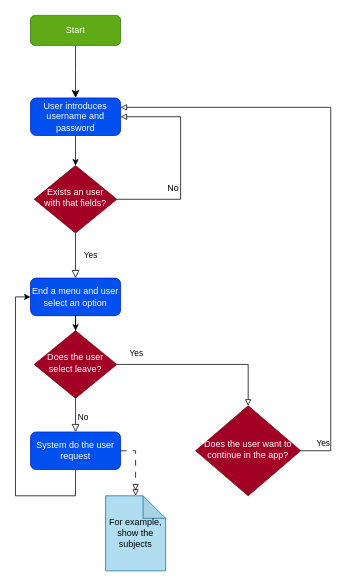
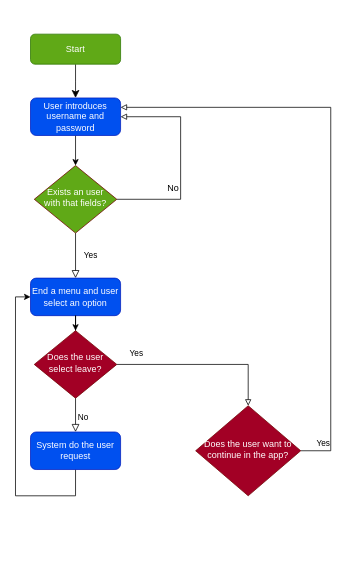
- <mxCell id="3" value="Start" style="rounded=1;whiteSpace=wrap;html=1;fontSize=12;glass=0;strokeWidth=1;shadow=0;fillColor=#60a917;fontColor=#ffffff;strokeColor=#2D7600;" parent="1" vertex="1"><mxGeometry x="40" y="20" width="120" height="40" as="geometry" /></mxCell>
+ <mxCell id="3" value="Start" style="rounded=1;whiteSpace=wrap;html=1;fontSize=12;glass=0;strokeWidth=1;shadow=0;fillColor=#60a917;fontColor=#ffffff;strokeColor=#2D7600;" parent="1" vertex="1"><mxGeometry x="40" y="45" width="120" height="40" as="geometry" /></mxCell>
- <mxCell id="6" value="Exists an user with that fields?" style="rhombus;whiteSpace=wrap;html=1;shadow=0;fontFamily=Helvetica;fontSize=12;align=center;strokeWidth=1;spacing=6;spacingTop=-4;fillColor=#a20025;fontColor=#ffffff;strokeColor=#6F0000;" parent="1" vertex="1"><mxGeometry x="45" y="220" width="110" height="90" as="geometry" /></mxCell>
+ <mxCell id="6" value="Exists an user with that fields?" style="rhombus;whiteSpace=wrap;html=1;shadow=0;fontFamily=Helvetica;fontSize=12;align=center;strokeWidth=1;spacing=6;spacingTop=-4;fillColor=#60a917;fontColor=#ffffff;strokeColor=#6F0000;" parent="1" vertex="1"><mxGeometry x="45" y="220" width="110" height="90" as="geometry" /></mxCell>
- <mxCell id="14" style="edgeStyle=orthogonalEdgeStyle;rounded=0;orthogonalLoop=1;jettySize=auto;html=1;entryX=0.5;entryY=0;entryDx=0;entryDy=0;entryPerimeter=0;exitX=1;exitY=0.5;exitDx=0;exitDy=0;dashed=1;dashPattern=8 8;endArrow=doubleBlock;endFill=0;" edge="1" parent="1" source="15" target="16"><mxGeometry relative="1" as="geometry" /></mxCell>
- <mxCell id="16" value="For example, show the subjects" style="shape=note;whiteSpace=wrap;html=1;backgroundOutline=1;darkOpacity=0.05;fillColor=#b1ddf0;strokeColor=#10739e;" vertex="1" parent="1"><mxGeometry x="140" y="660" width="80" height="100" as="geometry" /></mxCell>
